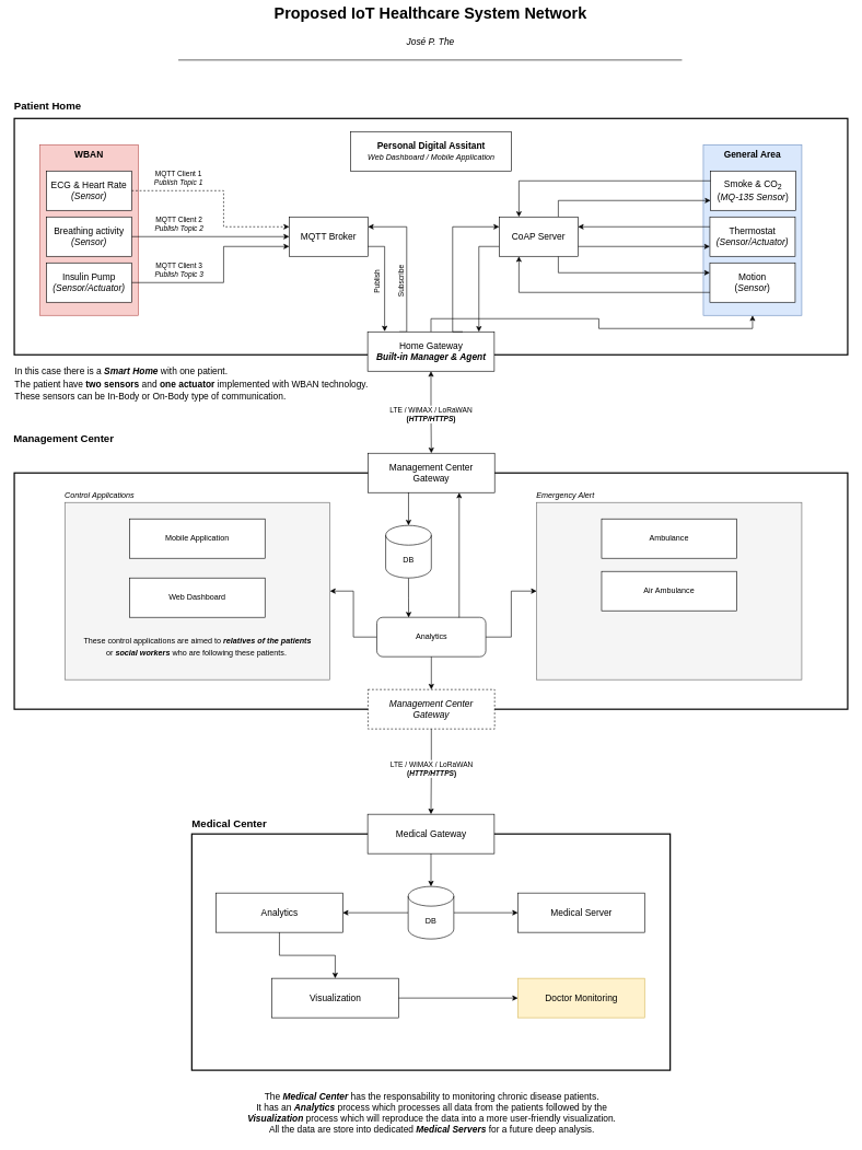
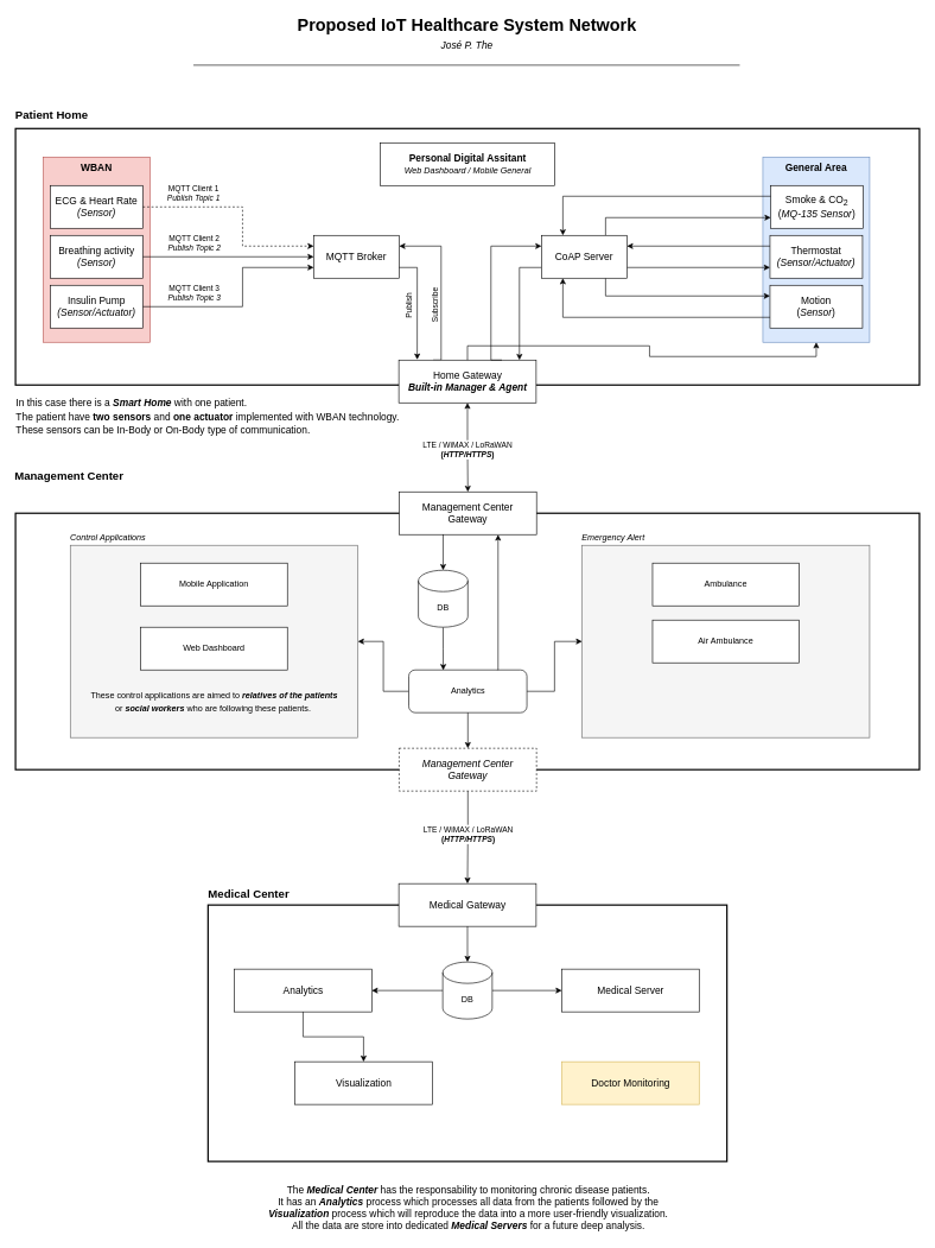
- <mxCell id="80" value="Proposed IoT Healthcare System Network" style="text;html=1;align=center;verticalAlign=middle;resizable=0;points=[];autosize=1;strokeColor=none;fillColor=none;fontStyle=1;fontSize=24;" parent="1" vertex="1"><mxGeometry x="409.75" y="5" width="490" height="30" as="geometry" /></mxCell>
+ <mxCell id="80" value="Proposed IoT Healthcare System Network" style="text;html=1;align=center;verticalAlign=middle;resizable=0;points=[];autosize=1;strokeColor=none;fillColor=none;fontStyle=1;fontSize=24;" parent="1" vertex="1"><mxGeometry x="409.75" y="20" width="490" height="30" as="geometry" /></mxCell>
- <mxCell id="37" value="&lt;b&gt;Personal Digital Assitant&lt;br style=&quot;font-size: 14px&quot;&gt;&lt;/b&gt;&lt;font style=&quot;font-size: 12px&quot;&gt;&lt;i&gt;Web Dashboard / Mobile Application&lt;/i&gt;&lt;/font&gt;" style="whiteSpace=wrap;html=1;fontSize=14;" parent="1" vertex="1"><mxGeometry x="533.5" y="200" width="245" height="60" as="geometry" /></mxCell>
+ <mxCell id="37" value="&lt;b&gt;Personal Digital Assitant&lt;br style=&quot;font-size: 14px&quot;&gt;&lt;/b&gt;&lt;font style=&quot;font-size: 12px&quot;&gt;&lt;i&gt;Web Dashboard / Mobile General&lt;/i&gt;&lt;/font&gt;" style="whiteSpace=wrap;html=1;fontSize=14;" parent="1" vertex="1"><mxGeometry x="533.5" y="200" width="245" height="60" as="geometry" /></mxCell>
- <mxCell id="71" style="edgeStyle=orthogonalEdgeStyle;rounded=0;orthogonalLoop=1;jettySize=auto;html=1;exitX=1;exitY=0.5;exitDx=0;exitDy=0;entryX=0;entryY=0.5;entryDx=0;entryDy=0;fontSize=12;" parent="62" source="68" target="70" edge="1"><mxGeometry relative="1" as="geometry" /></mxCell>
